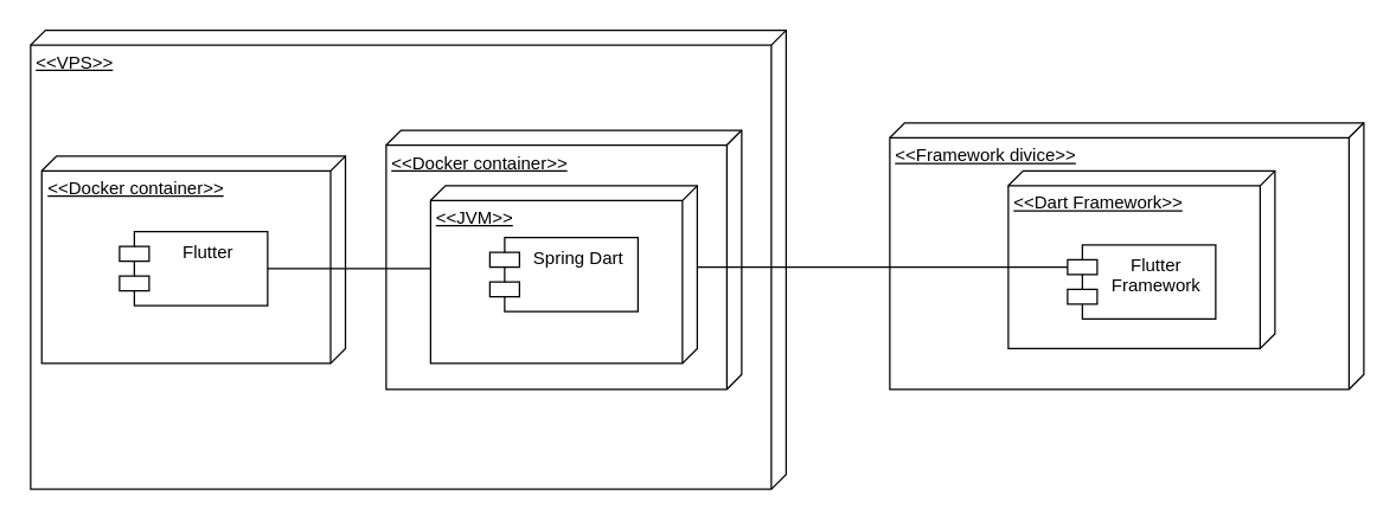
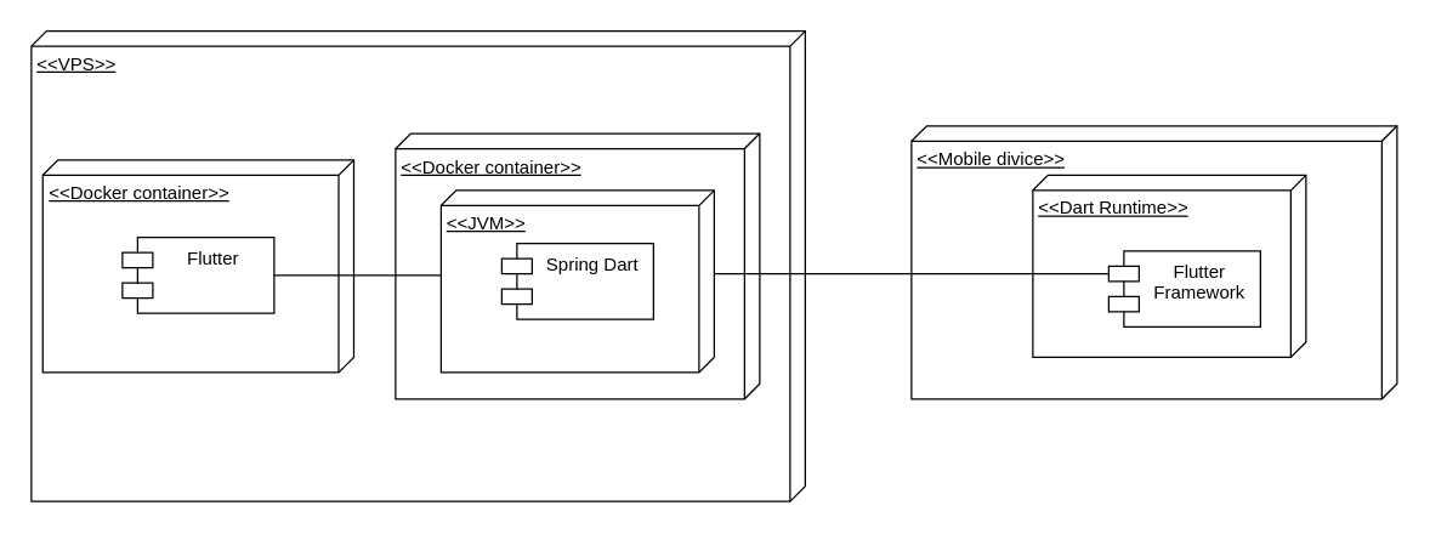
- <mxCell id="3" value="&amp;lt;&amp;lt;Framework divice&amp;gt;&amp;gt;" style="verticalAlign=top;align=left;spacingTop=8;spacingLeft=2;spacingRight=12;shape=cube;size=10;direction=south;fontStyle=4;html=1;whiteSpace=wrap;" vertex="1" parent="1"><mxGeometry x="600" y="82.5" width="320" height="180" as="geometry" /></mxCell>
+ <mxCell id="3" value="&amp;lt;&amp;lt;Mobile divice&amp;gt;&amp;gt;" style="verticalAlign=top;align=left;spacingTop=8;spacingLeft=2;spacingRight=12;shape=cube;size=10;direction=south;fontStyle=4;html=1;whiteSpace=wrap;" vertex="1" parent="1"><mxGeometry x="600" y="82.5" width="320" height="180" as="geometry" /></mxCell>
- <mxCell id="4" value="&amp;lt;&amp;lt;Dart Framework&amp;gt;&amp;gt;" style="verticalAlign=top;align=left;spacingTop=8;spacingLeft=2;spacingRight=12;shape=cube;size=10;direction=south;fontStyle=4;html=1;whiteSpace=wrap;" vertex="1" parent="1"><mxGeometry x="680" y="115" width="180" height="120" as="geometry" /></mxCell>
+ <mxCell id="4" value="&amp;lt;&amp;lt;Dart Runtime&amp;gt;&amp;gt;" style="verticalAlign=top;align=left;spacingTop=8;spacingLeft=2;spacingRight=12;shape=cube;size=10;direction=south;fontStyle=4;html=1;whiteSpace=wrap;" vertex="1" parent="1"><mxGeometry x="680" y="115" width="180" height="120" as="geometry" /></mxCell>
- <mxCell id="7" value="Flutter Framework" style="shape=module;align=left;spacingLeft=20;align=center;verticalAlign=top;whiteSpace=wrap;html=1;" vertex="1" parent="1"><mxGeometry x="720" y="165" width="100" height="50" as="geometry" /></mxCell>
+ <mxCell id="7" value="Flutter Framework" style="shape=module;align=left;spacingLeft=20;align=center;verticalAlign=top;whiteSpace=wrap;html=1;" vertex="1" parent="1"><mxGeometry x="730" y="165" width="100" height="50" as="geometry" /></mxCell>
